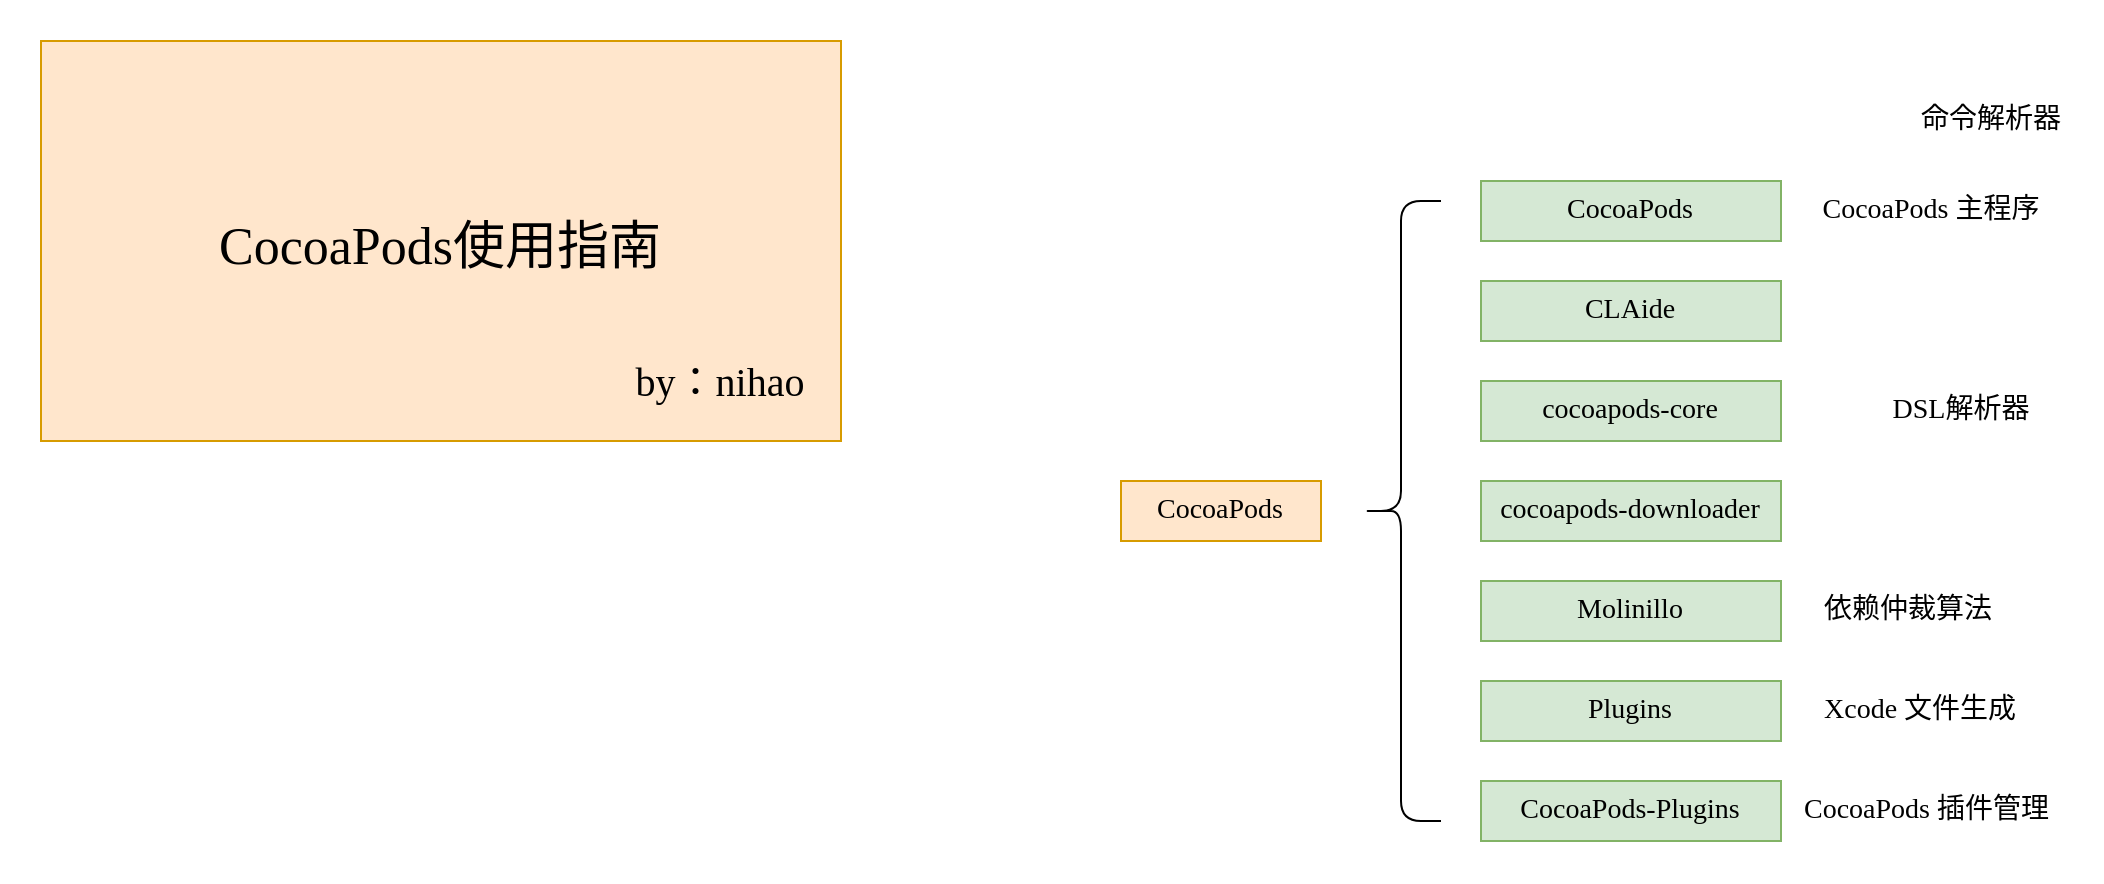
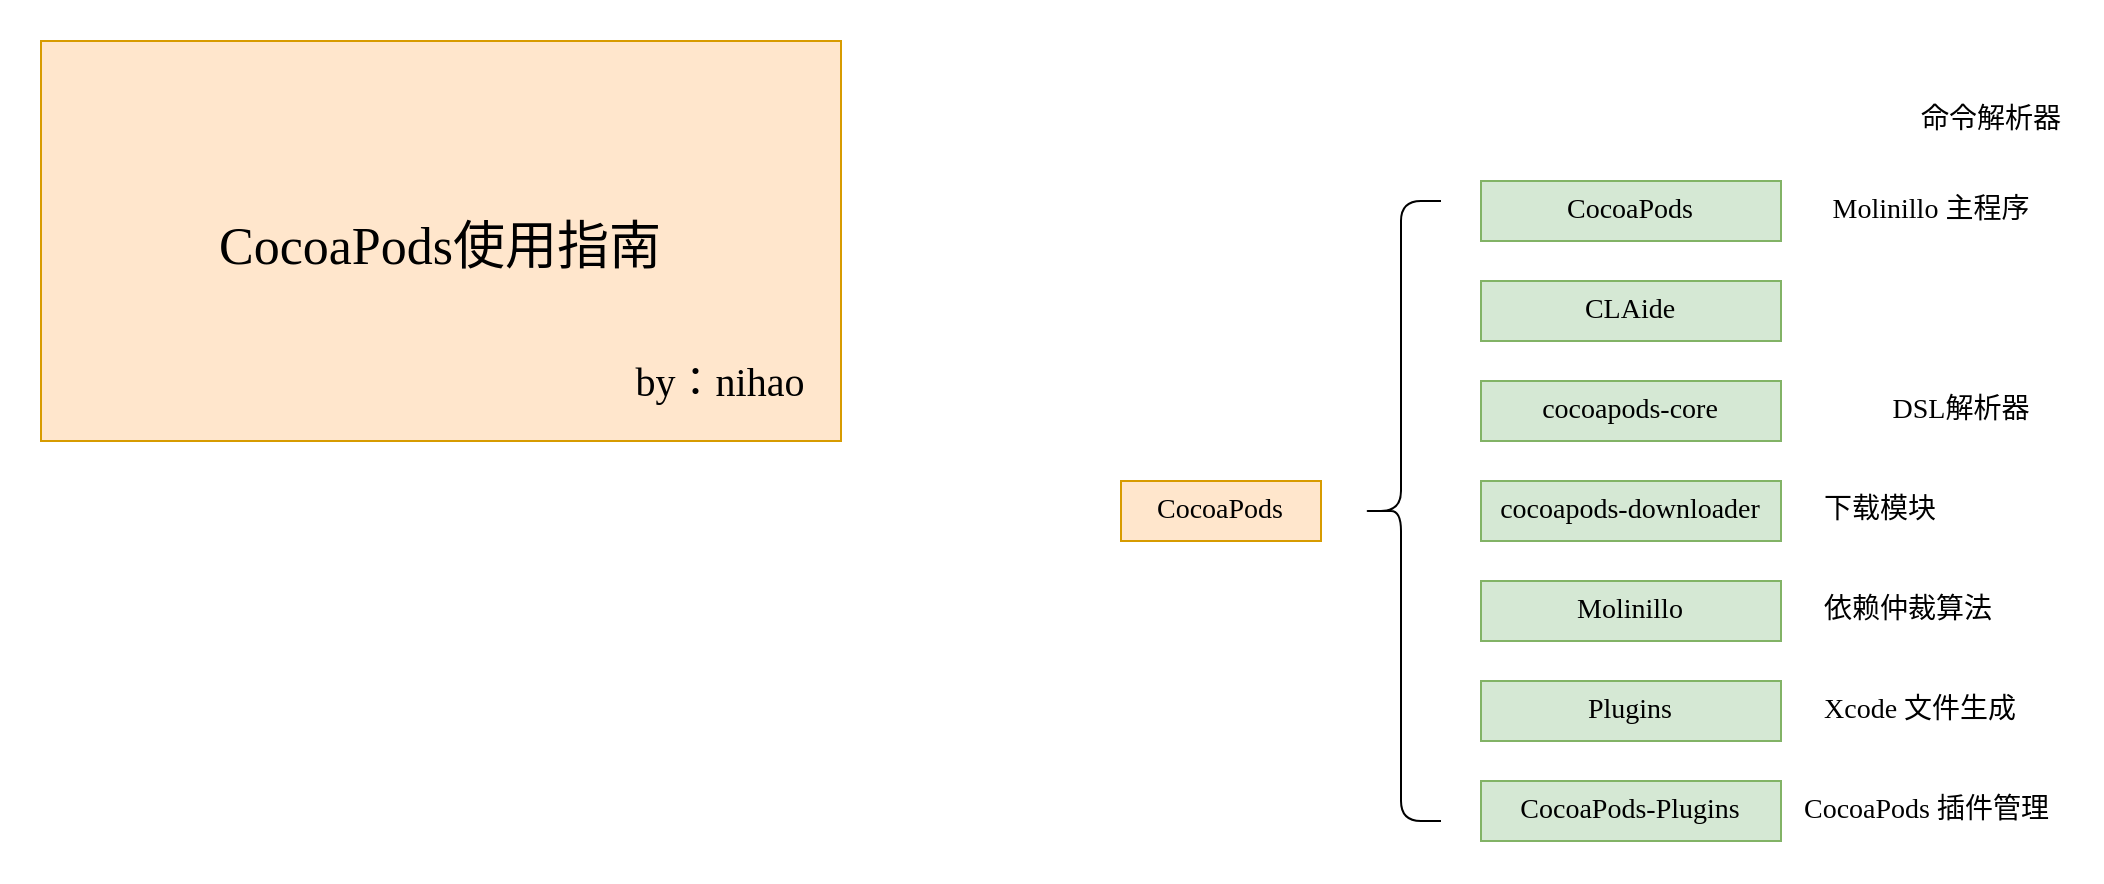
- <mxCell id="21" value="CocoaPods 主程序" style="text;strokeColor=none;fillColor=none;html=1;fontSize=14;fontStyle=0;verticalAlign=middle;align=center;fontFamily=Times New Roman;" vertex="1" parent="1"><mxGeometry x="910" y="90" width="110" height="30" as="geometry" /></mxCell>
+ <mxCell id="21" value="Molinillo 主程序" style="text;strokeColor=none;fillColor=none;html=1;fontSize=14;fontStyle=0;verticalAlign=middle;align=center;fontFamily=Times New Roman;" vertex="1" parent="1"><mxGeometry x="910" y="90" width="110" height="30" as="geometry" /></mxCell>
+ <mxCell id="16" value="下载模块" style="text;strokeColor=none;fillColor=none;html=1;fontSize=14;fontStyle=0;verticalAlign=middle;align=left;fontFamily=Times New Roman;" vertex="1" parent="1"><mxGeometry x="910" y="240" width="70" height="30" as="geometry" /></mxCell>
